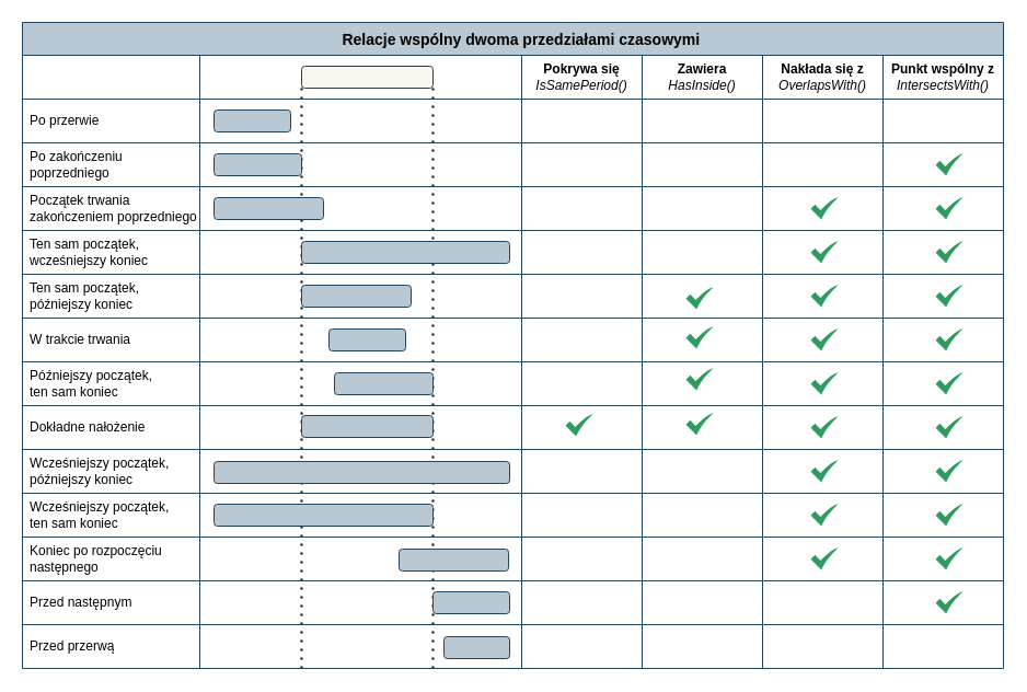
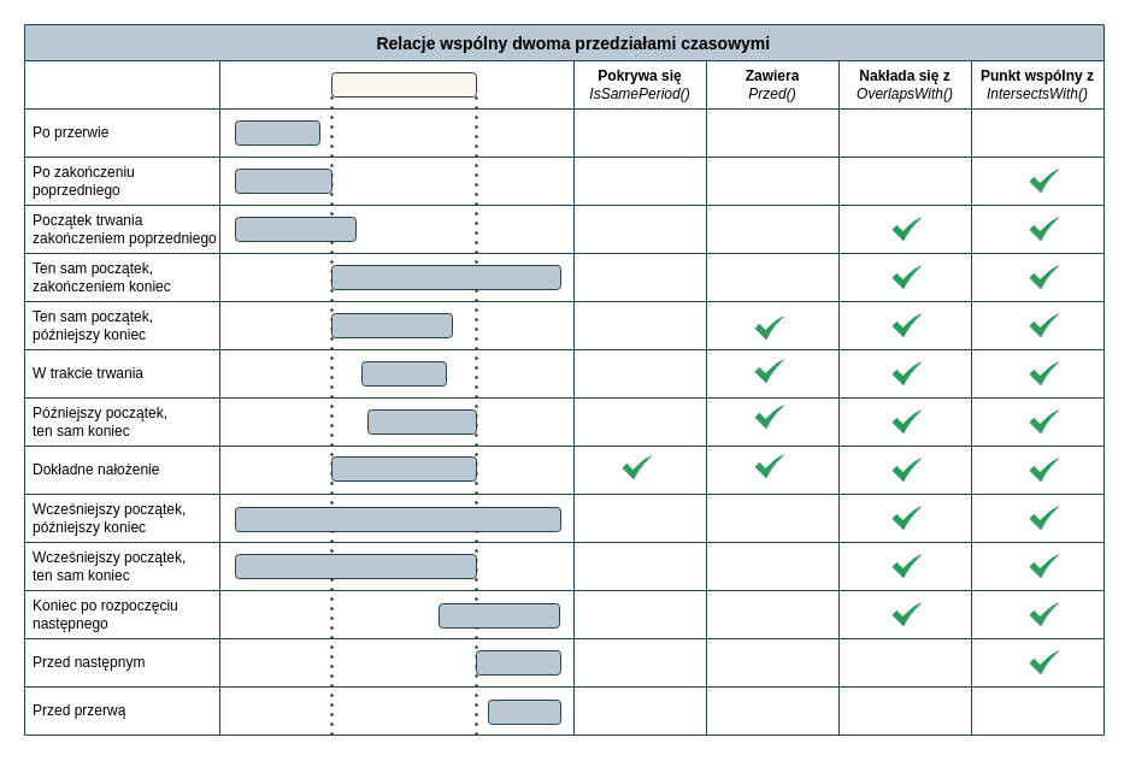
- <mxCell id="33" value="Zawiera&lt;br&gt;&lt;i style=&quot;font-weight: normal&quot;&gt;HasInside()&lt;/i&gt;" style="shape=partialRectangle;html=1;whiteSpace=wrap;connectable=0;fillColor=none;top=0;left=0;bottom=0;right=0;overflow=hidden;fontStyle=1" parent="29" vertex="1"><mxGeometry x="566" width="110" height="40" as="geometry"><mxRectangle width="110" height="40" as="alternateBounds" /></mxGeometry></mxCell>
+ <mxCell id="33" value="Zawiera&lt;br&gt;&lt;i style=&quot;font-weight: normal&quot;&gt;Przed()&lt;/i&gt;" style="shape=partialRectangle;html=1;whiteSpace=wrap;connectable=0;fillColor=none;top=0;left=0;bottom=0;right=0;overflow=hidden;fontStyle=1" parent="29" vertex="1"><mxGeometry x="566" width="110" height="40" as="geometry"><mxRectangle width="110" height="40" as="alternateBounds" /></mxGeometry></mxCell>
- <mxCell id="58" value="Ten sam początek, wcześniejszy koniec" style="shape=partialRectangle;html=1;whiteSpace=wrap;connectable=0;fillColor=none;top=0;left=0;bottom=0;right=0;overflow=hidden;fontStyle=0;align=left;spacingLeft=5;" parent="57" vertex="1"><mxGeometry width="162" height="40" as="geometry"><mxRectangle width="162" height="40" as="alternateBounds" /></mxGeometry></mxCell>
+ <mxCell id="58" value="Ten sam początek, zakończeniem koniec" style="shape=partialRectangle;html=1;whiteSpace=wrap;connectable=0;fillColor=none;top=0;left=0;bottom=0;right=0;overflow=hidden;fontStyle=0;align=left;spacingLeft=5;" parent="57" vertex="1"><mxGeometry width="162" height="40" as="geometry"><mxRectangle width="162" height="40" as="alternateBounds" /></mxGeometry></mxCell>
